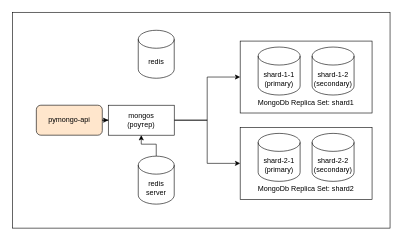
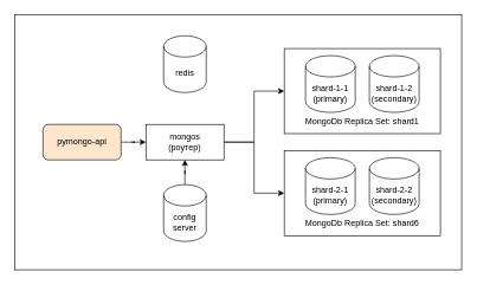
- <mxCell id="6" value="mongos&lt;br&gt;(роутер)" style="rounded=0;whiteSpace=wrap;html=1;" parent="1" vertex="1"><mxGeometry x="180" y="175" width="110" height="50" as="geometry" /></mxCell>
+ <mxCell id="6" value="mongos&lt;br&gt;(роутер)" style="rounded=0;whiteSpace=wrap;html=1;" parent="1" vertex="1"><mxGeometry x="205" y="175" width="110" height="50" as="geometry" /></mxCell>
- <mxCell id="13" value="&lt;div&gt;&lt;br&gt;&lt;/div&gt;&lt;div&gt;&lt;br&gt;&lt;/div&gt;&lt;div&gt;&lt;br&gt;&lt;/div&gt;&lt;div&gt;&lt;br&gt;&lt;/div&gt;&lt;div style=&quot;text-align: left;&quot;&gt;&lt;span style=&quot;background-color: transparent; color: light-dark(rgb(0, 0, 0), rgb(255, 255, 255));&quot;&gt;&lt;br&gt;&lt;/span&gt;&lt;/div&gt;&lt;div style=&quot;text-align: left;&quot;&gt;&lt;span style=&quot;background-color: transparent; color: light-dark(rgb(0, 0, 0), rgb(255, 255, 255));&quot;&gt;&lt;br&gt;&lt;/span&gt;&lt;/div&gt;&lt;div style=&quot;text-align: left;&quot;&gt;&lt;span style=&quot;background-color: transparent; color: light-dark(rgb(0, 0, 0), rgb(255, 255, 255));&quot;&gt;MongoDb Replica Set: shard2&lt;/span&gt;&lt;/div&gt;" style="rounded=0;whiteSpace=wrap;html=1;fillColor=none;" parent="1" vertex="1"><mxGeometry x="400" y="212" width="220" height="120" as="geometry" /></mxCell>
+ <mxCell id="13" value="&lt;div&gt;&lt;br&gt;&lt;/div&gt;&lt;div&gt;&lt;br&gt;&lt;/div&gt;&lt;div&gt;&lt;br&gt;&lt;/div&gt;&lt;div&gt;&lt;br&gt;&lt;/div&gt;&lt;div style=&quot;text-align: left;&quot;&gt;&lt;span style=&quot;background-color: transparent; color: light-dark(rgb(0, 0, 0), rgb(255, 255, 255));&quot;&gt;&lt;br&gt;&lt;/span&gt;&lt;/div&gt;&lt;div style=&quot;text-align: left;&quot;&gt;&lt;span style=&quot;background-color: transparent; color: light-dark(rgb(0, 0, 0), rgb(255, 255, 255));&quot;&gt;&lt;br&gt;&lt;/span&gt;&lt;/div&gt;&lt;div style=&quot;text-align: left;&quot;&gt;&lt;span style=&quot;background-color: transparent; color: light-dark(rgb(0, 0, 0), rgb(255, 255, 255));&quot;&gt;MongoDb Replica Set: shard6&lt;/span&gt;&lt;/div&gt;" style="rounded=0;whiteSpace=wrap;html=1;fillColor=none;" parent="1" vertex="1"><mxGeometry x="400" y="212" width="220" height="120" as="geometry" /></mxCell>
- <mxCell id="8" value="redis&lt;br&gt;server" style="shape=cylinder3;whiteSpace=wrap;html=1;boundedLbl=1;backgroundOutline=1;size=15;" parent="1" vertex="1"><mxGeometry x="230" y="260" width="60" height="80" as="geometry" /></mxCell>
+ <mxCell id="8" value="config&lt;br&gt;server" style="shape=cylinder3;whiteSpace=wrap;html=1;boundedLbl=1;backgroundOutline=1;size=15;" parent="1" vertex="1"><mxGeometry x="230" y="260" width="60" height="80" as="geometry" /></mxCell>
